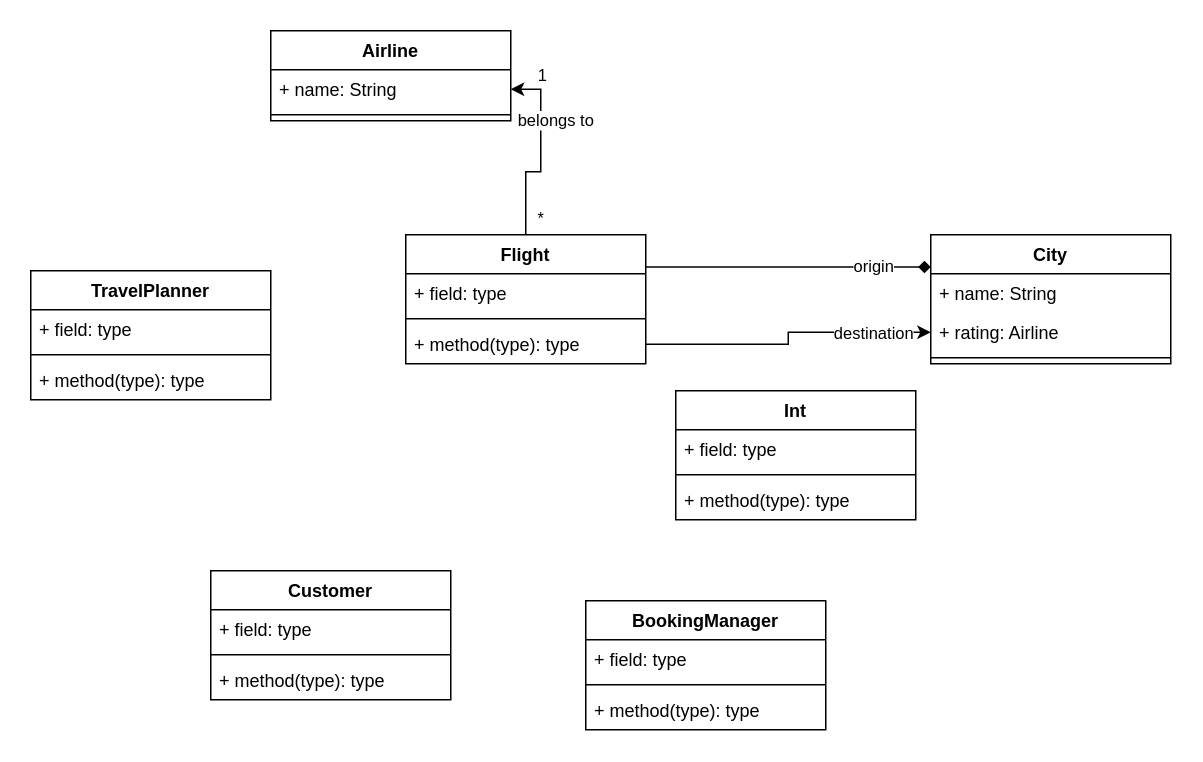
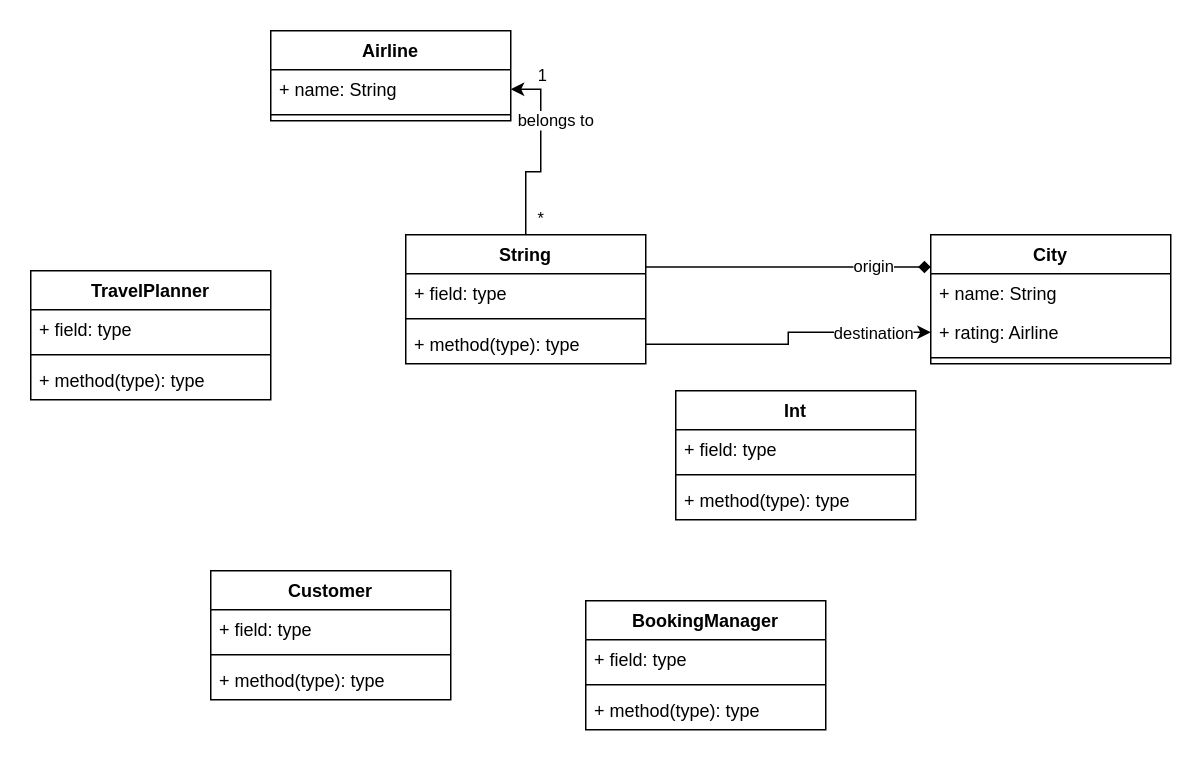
- <mxCell id="12" value="Flight" style="swimlane;fontStyle=1;align=center;verticalAlign=top;childLayout=stackLayout;horizontal=1;startSize=26;horizontalStack=0;resizeParent=1;resizeParentMax=0;resizeLast=0;collapsible=1;marginBottom=0;" vertex="1" parent="1"><mxGeometry x="270" y="156" width="160" height="86" as="geometry" /></mxCell>
+ <mxCell id="12" value="String" style="swimlane;fontStyle=1;align=center;verticalAlign=top;childLayout=stackLayout;horizontal=1;startSize=26;horizontalStack=0;resizeParent=1;resizeParentMax=0;resizeLast=0;collapsible=1;marginBottom=0;" vertex="1" parent="1"><mxGeometry x="270" y="156" width="160" height="86" as="geometry" /></mxCell>
